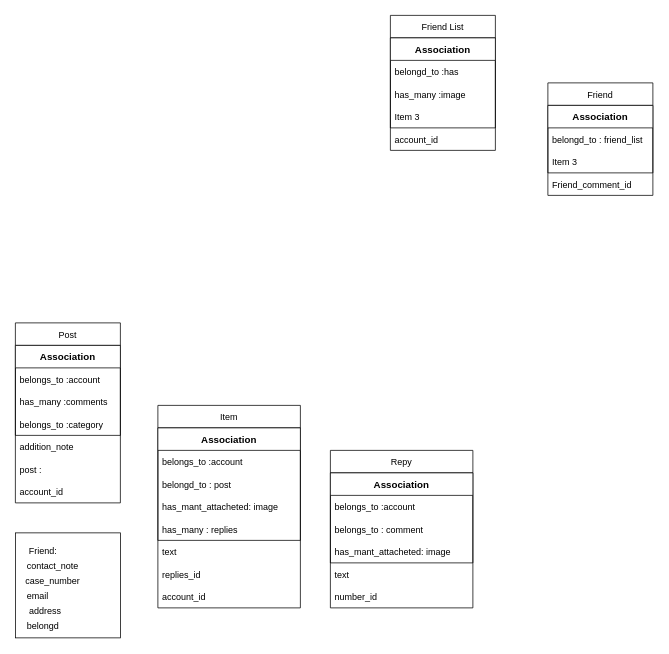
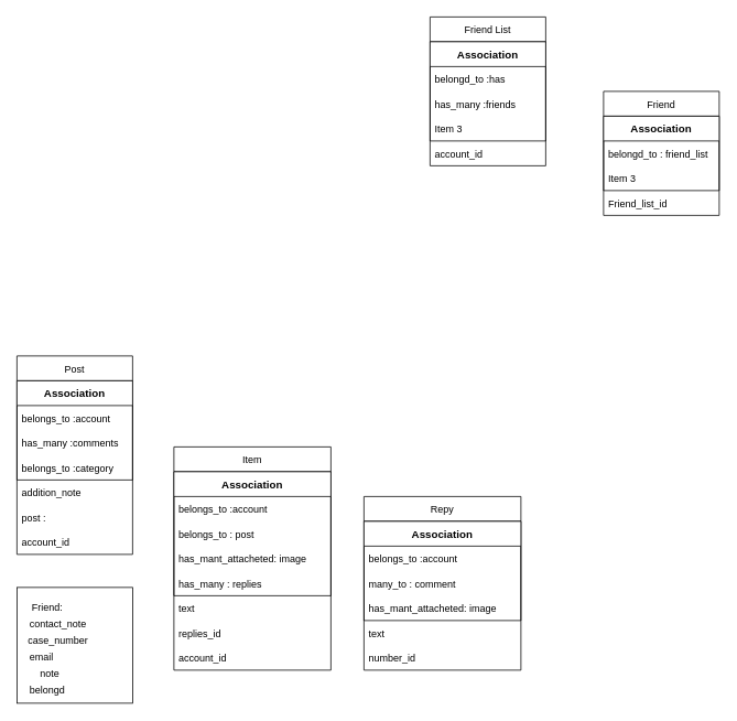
- <mxCell id="13" value="has_many :image" style="text;strokeColor=none;fillColor=none;align=left;verticalAlign=middle;spacingLeft=4;spacingRight=4;overflow=hidden;points=[[0,0.5],[1,0.5]];portConstraint=eastwest;rotatable=0;" parent="11" vertex="1"><mxGeometry y="60" width="140" height="30" as="geometry" /></mxCell>
+ <mxCell id="13" value="has_many :friends" style="text;strokeColor=none;fillColor=none;align=left;verticalAlign=middle;spacingLeft=4;spacingRight=4;overflow=hidden;points=[[0,0.5],[1,0.5]];portConstraint=eastwest;rotatable=0;" parent="11" vertex="1"><mxGeometry y="60" width="140" height="30" as="geometry" /></mxCell>
- <mxCell id="20" value="Friend_comment_id" style="text;strokeColor=none;fillColor=none;align=left;verticalAlign=middle;spacingLeft=4;spacingRight=4;overflow=hidden;points=[[0,0.5],[1,0.5]];portConstraint=eastwest;rotatable=0;" parent="16" vertex="1"><mxGeometry y="120" width="140" height="30" as="geometry" /></mxCell>
+ <mxCell id="20" value="Friend_list_id" style="text;strokeColor=none;fillColor=none;align=left;verticalAlign=middle;spacingLeft=4;spacingRight=4;overflow=hidden;points=[[0,0.5],[1,0.5]];portConstraint=eastwest;rotatable=0;" parent="16" vertex="1"><mxGeometry y="120" width="140" height="30" as="geometry" /></mxCell>
- <mxCell id="24" value="belongd_to : post" style="text;strokeColor=none;fillColor=none;align=left;verticalAlign=middle;spacingLeft=4;spacingRight=4;overflow=hidden;points=[[0,0.5],[1,0.5]];portConstraint=eastwest;rotatable=0;" parent="22" vertex="1"><mxGeometry y="60" width="190" height="30" as="geometry" /></mxCell>
+ <mxCell id="24" value="belongs_to : post" style="text;strokeColor=none;fillColor=none;align=left;verticalAlign=middle;spacingLeft=4;spacingRight=4;overflow=hidden;points=[[0,0.5],[1,0.5]];portConstraint=eastwest;rotatable=0;" parent="22" vertex="1"><mxGeometry y="60" width="190" height="30" as="geometry" /></mxCell>
- <mxCell id="33" value="belongs_to : comment" style="text;strokeColor=none;fillColor=none;align=left;verticalAlign=middle;spacingLeft=4;spacingRight=4;overflow=hidden;points=[[0,0.5],[1,0.5]];portConstraint=eastwest;rotatable=0;" parent="31" vertex="1"><mxGeometry y="60" width="190" height="30" as="geometry" /></mxCell>
+ <mxCell id="33" value="many_to : comment" style="text;strokeColor=none;fillColor=none;align=left;verticalAlign=middle;spacingLeft=4;spacingRight=4;overflow=hidden;points=[[0,0.5],[1,0.5]];portConstraint=eastwest;rotatable=0;" parent="31" vertex="1"><mxGeometry y="60" width="190" height="30" as="geometry" /></mxCell>
- <mxCell id="42" value="address" style="text;html=1;strokeColor=none;fillColor=none;align=center;verticalAlign=middle;whiteSpace=wrap;rounded=0;" vertex="1" parent="1"><mxGeometry x="30" y="800" width="60" height="30" as="geometry" /></mxCell>
+ <mxCell id="42" value="note" style="text;html=1;strokeColor=none;fillColor=none;align=center;verticalAlign=middle;whiteSpace=wrap;rounded=0;" vertex="1" parent="1"><mxGeometry x="30" y="800" width="60" height="30" as="geometry" /></mxCell>
